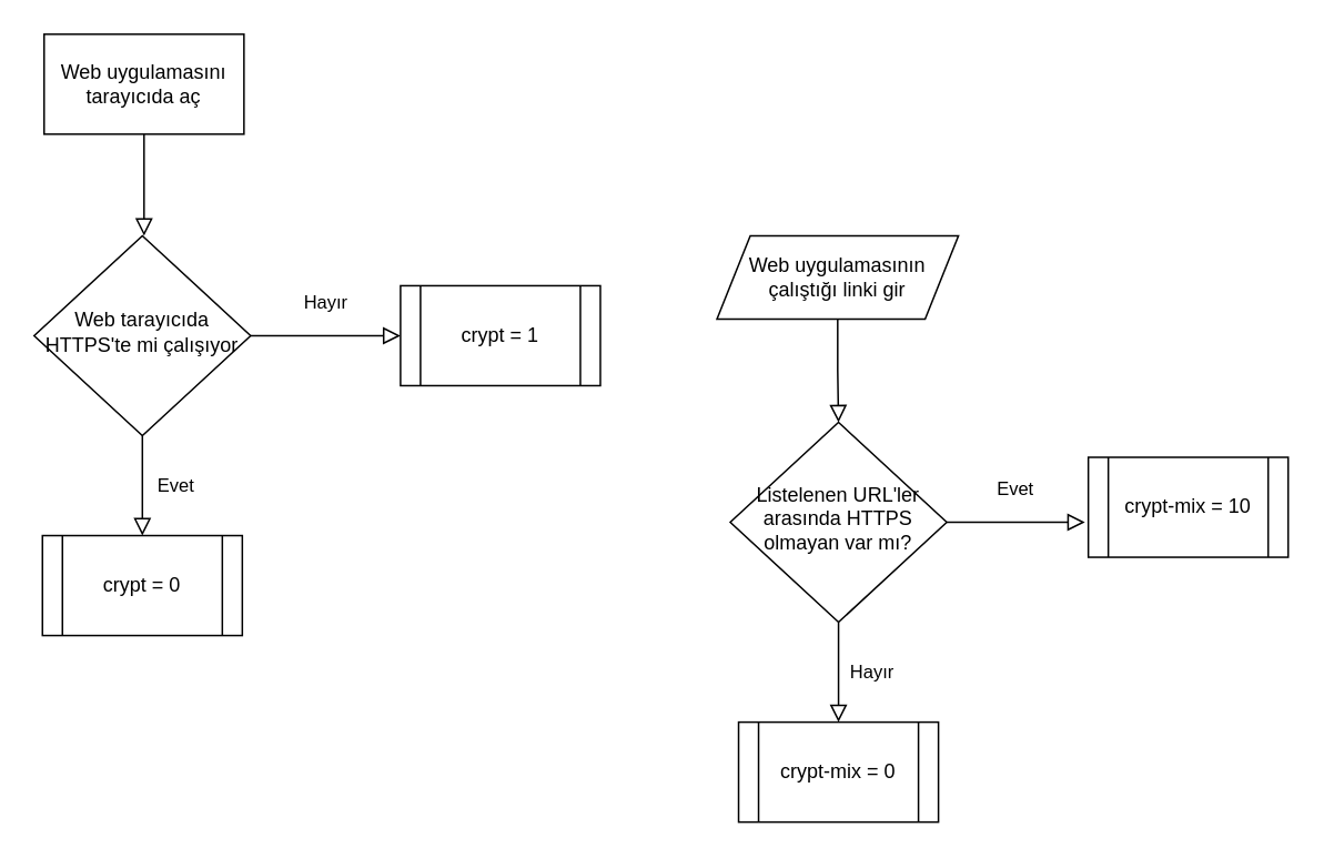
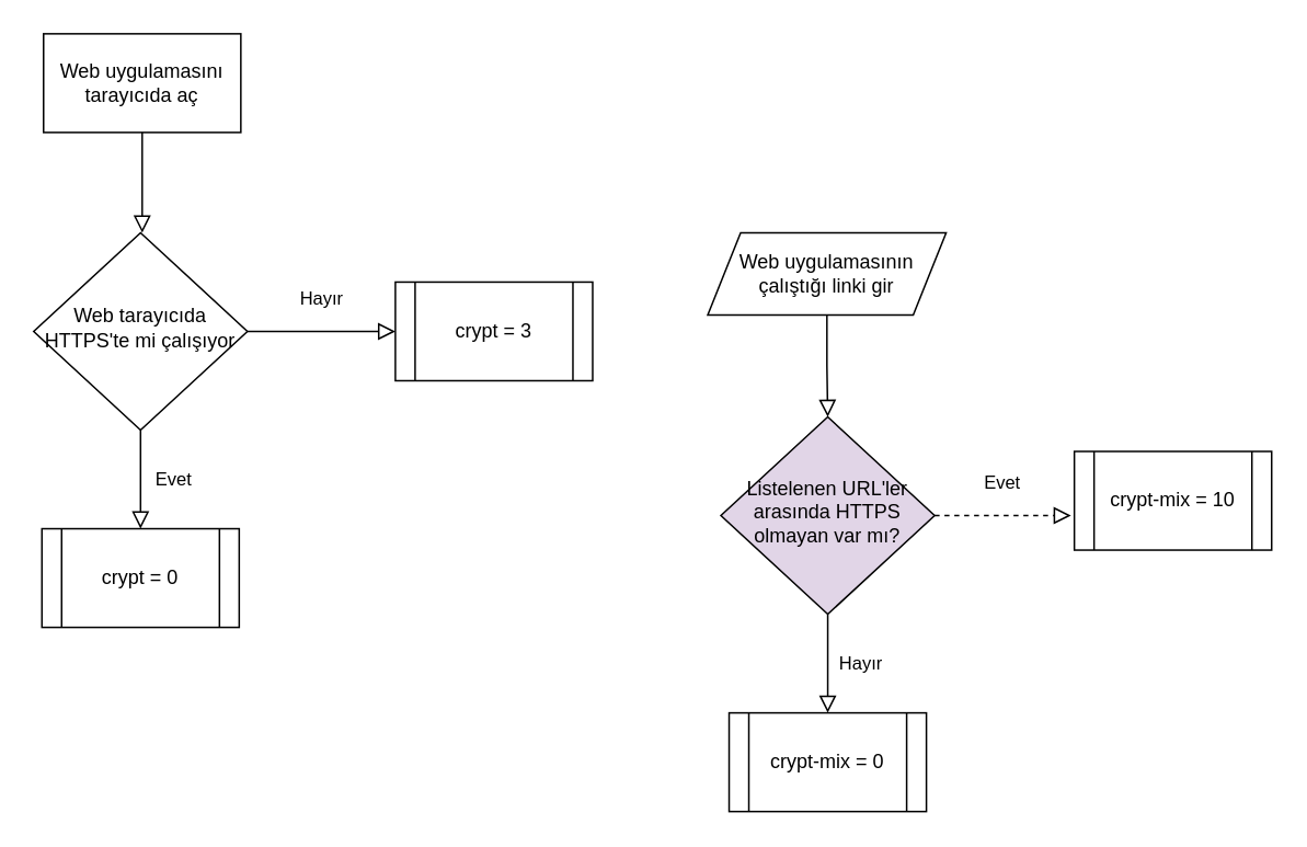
- <mxCell id="4" value="crypt = 1" style="shape=process;whiteSpace=wrap;html=1;backgroundOutline=1;" parent="1" vertex="1"><mxGeometry x="240" y="171" width="120" height="60" as="geometry" /></mxCell>
+ <mxCell id="4" value="crypt = 3" style="shape=process;whiteSpace=wrap;html=1;backgroundOutline=1;" parent="1" vertex="1"><mxGeometry x="240" y="171" width="120" height="60" as="geometry" /></mxCell>
- <mxCell id="8" value="Listelenen URL'ler arasında HTTPS olmayan var mı?" style="rhombus;whiteSpace=wrap;html=1;shadow=0;fontFamily=Helvetica;fontSize=12;align=center;strokeWidth=1;spacing=6;spacingTop=-4;" parent="1" vertex="1"><mxGeometry x="438" y="253" width="130" height="120" as="geometry" /></mxCell>
+ <mxCell id="8" value="Listelenen URL'ler arasında HTTPS olmayan var mı?" style="rhombus;whiteSpace=wrap;html=1;shadow=0;fontFamily=Helvetica;fontSize=12;align=center;strokeWidth=1;spacing=6;spacingTop=-4;fillColor=#e1d5e7;" parent="1" vertex="1"><mxGeometry x="438" y="253" width="130" height="120" as="geometry" /></mxCell>
- <mxCell id="10" value="Evet" style="rounded=0;html=1;jettySize=auto;orthogonalLoop=1;fontSize=11;endArrow=block;endFill=0;endSize=8;strokeWidth=1;shadow=0;labelBackgroundColor=none;edgeStyle=orthogonalEdgeStyle;entryX=-0.017;entryY=0.65;entryDx=0;entryDy=0;entryPerimeter=0;exitX=1;exitY=0.5;exitDx=0;exitDy=0;" parent="1" source="8" target="9" edge="1"><mxGeometry y="20" relative="1" as="geometry"><mxPoint as="offset" /><mxPoint x="573" y="308" as="sourcePoint" /><mxPoint x="623" y="318" as="targetPoint" /></mxGeometry></mxCell>
+ <mxCell id="10" value="Evet" style="rounded=0;html=1;jettySize=auto;orthogonalLoop=1;fontSize=11;endArrow=block;endFill=0;endSize=8;strokeWidth=1;shadow=0;labelBackgroundColor=none;edgeStyle=orthogonalEdgeStyle;entryX=-0.017;entryY=0.65;entryDx=0;entryDy=0;entryPerimeter=0;exitX=1;exitY=0.5;exitDx=0;exitDy=0;dashed=1;" parent="1" source="8" target="9" edge="1"><mxGeometry y="20" relative="1" as="geometry"><mxPoint as="offset" /><mxPoint x="573" y="308" as="sourcePoint" /><mxPoint x="623" y="318" as="targetPoint" /></mxGeometry></mxCell>
